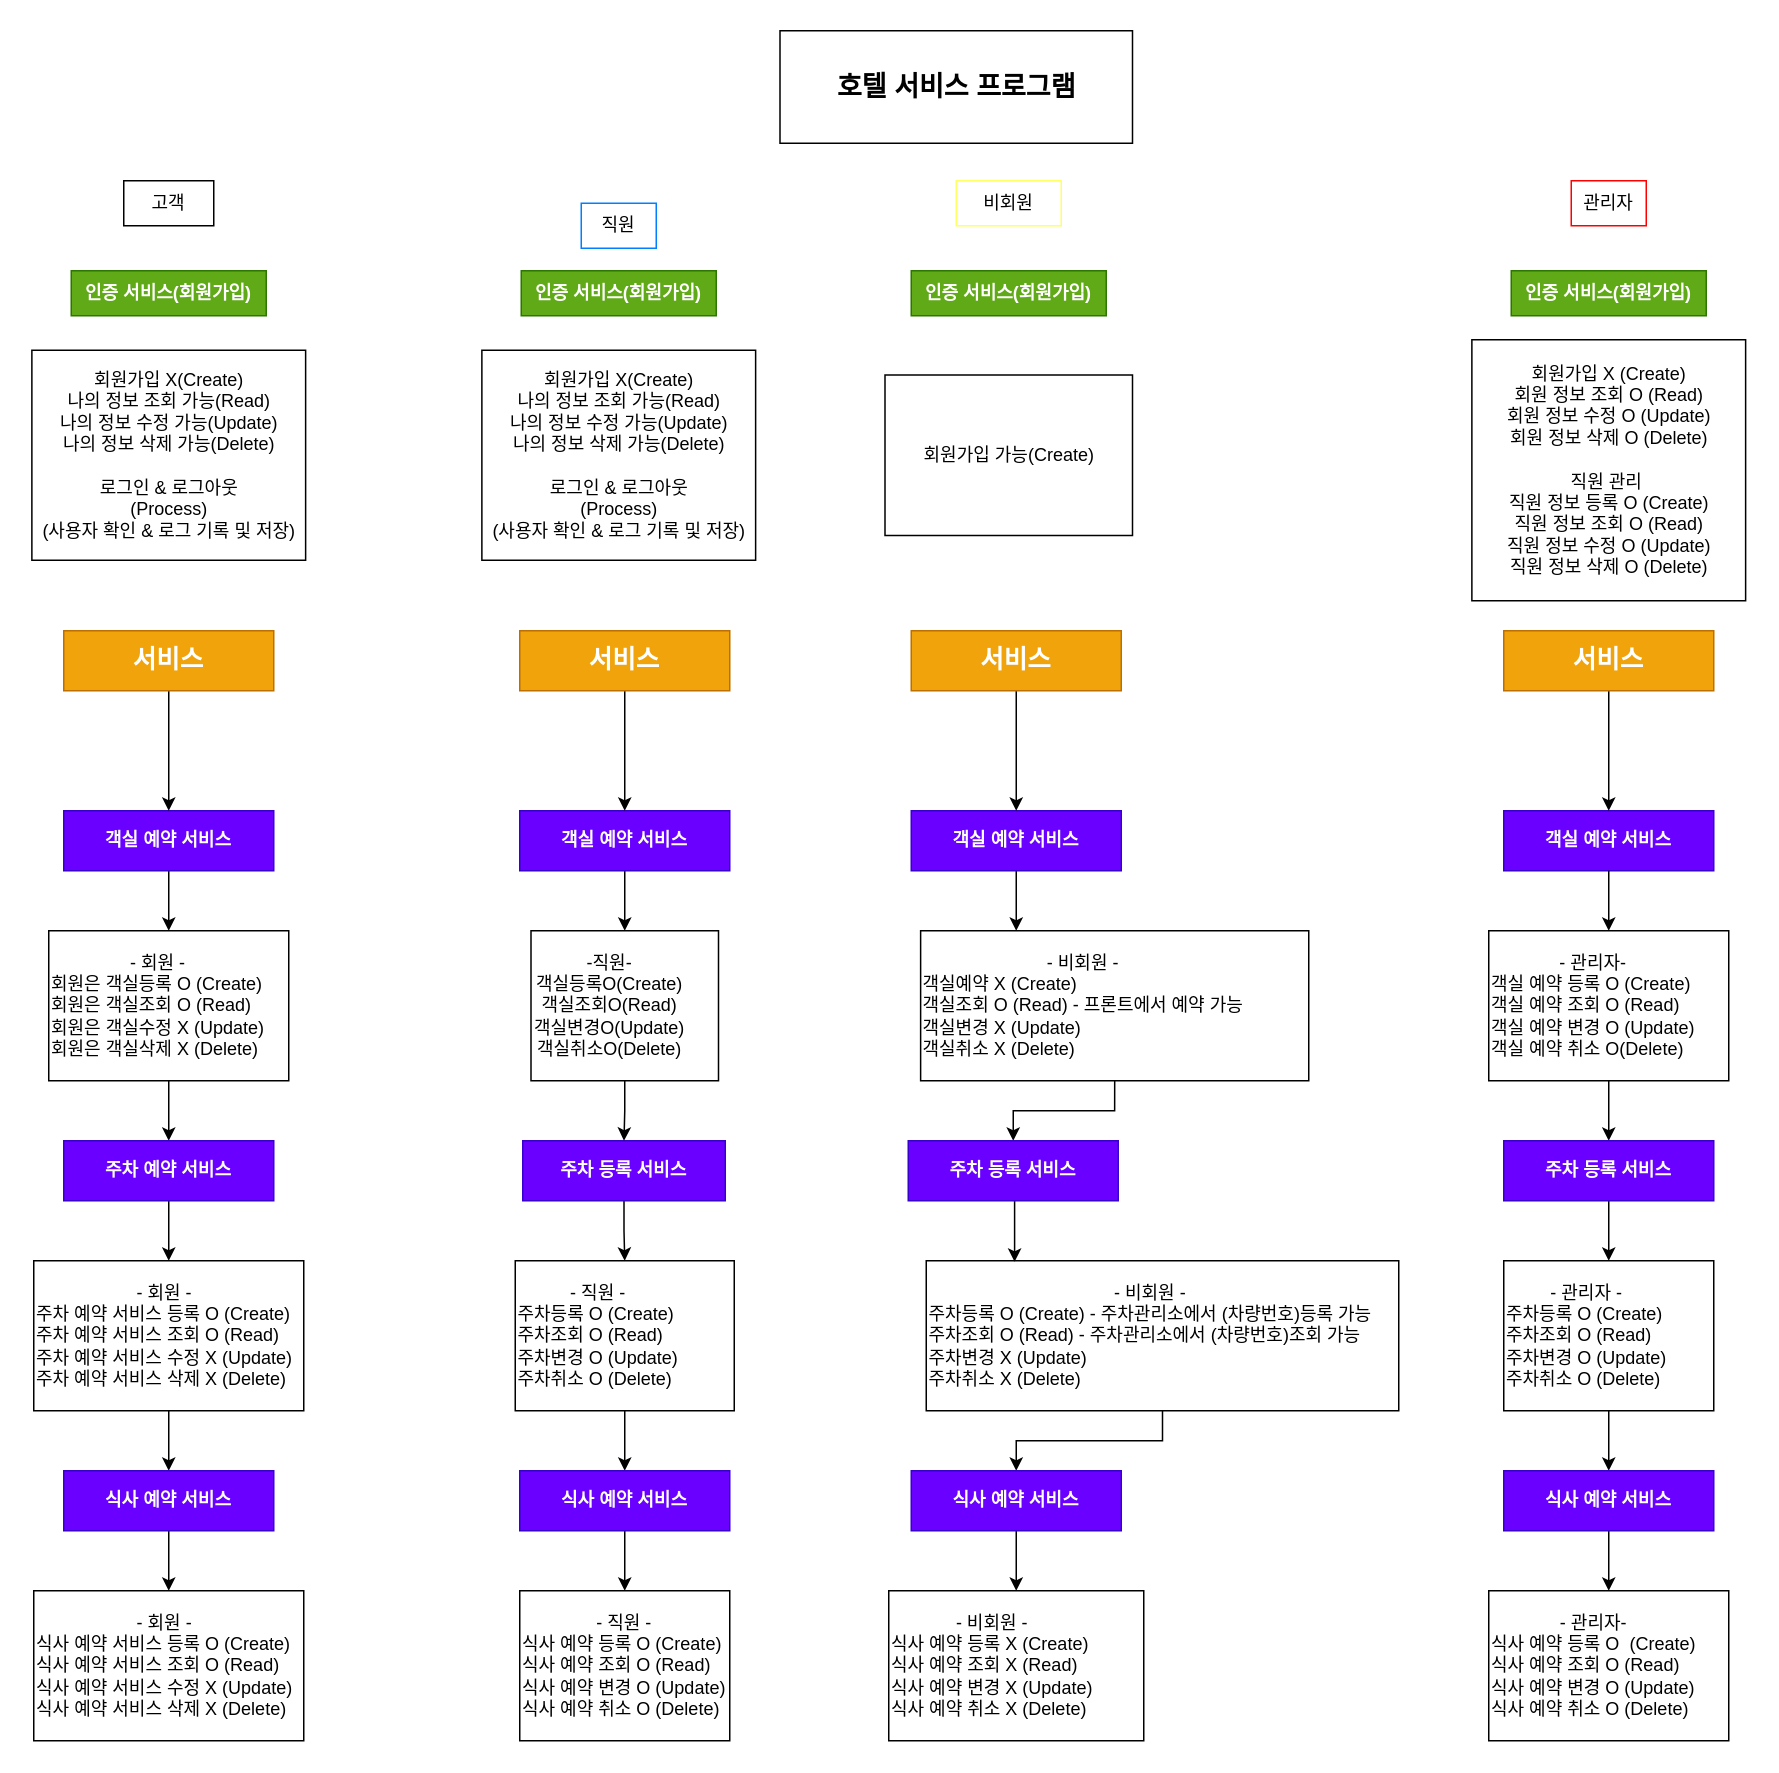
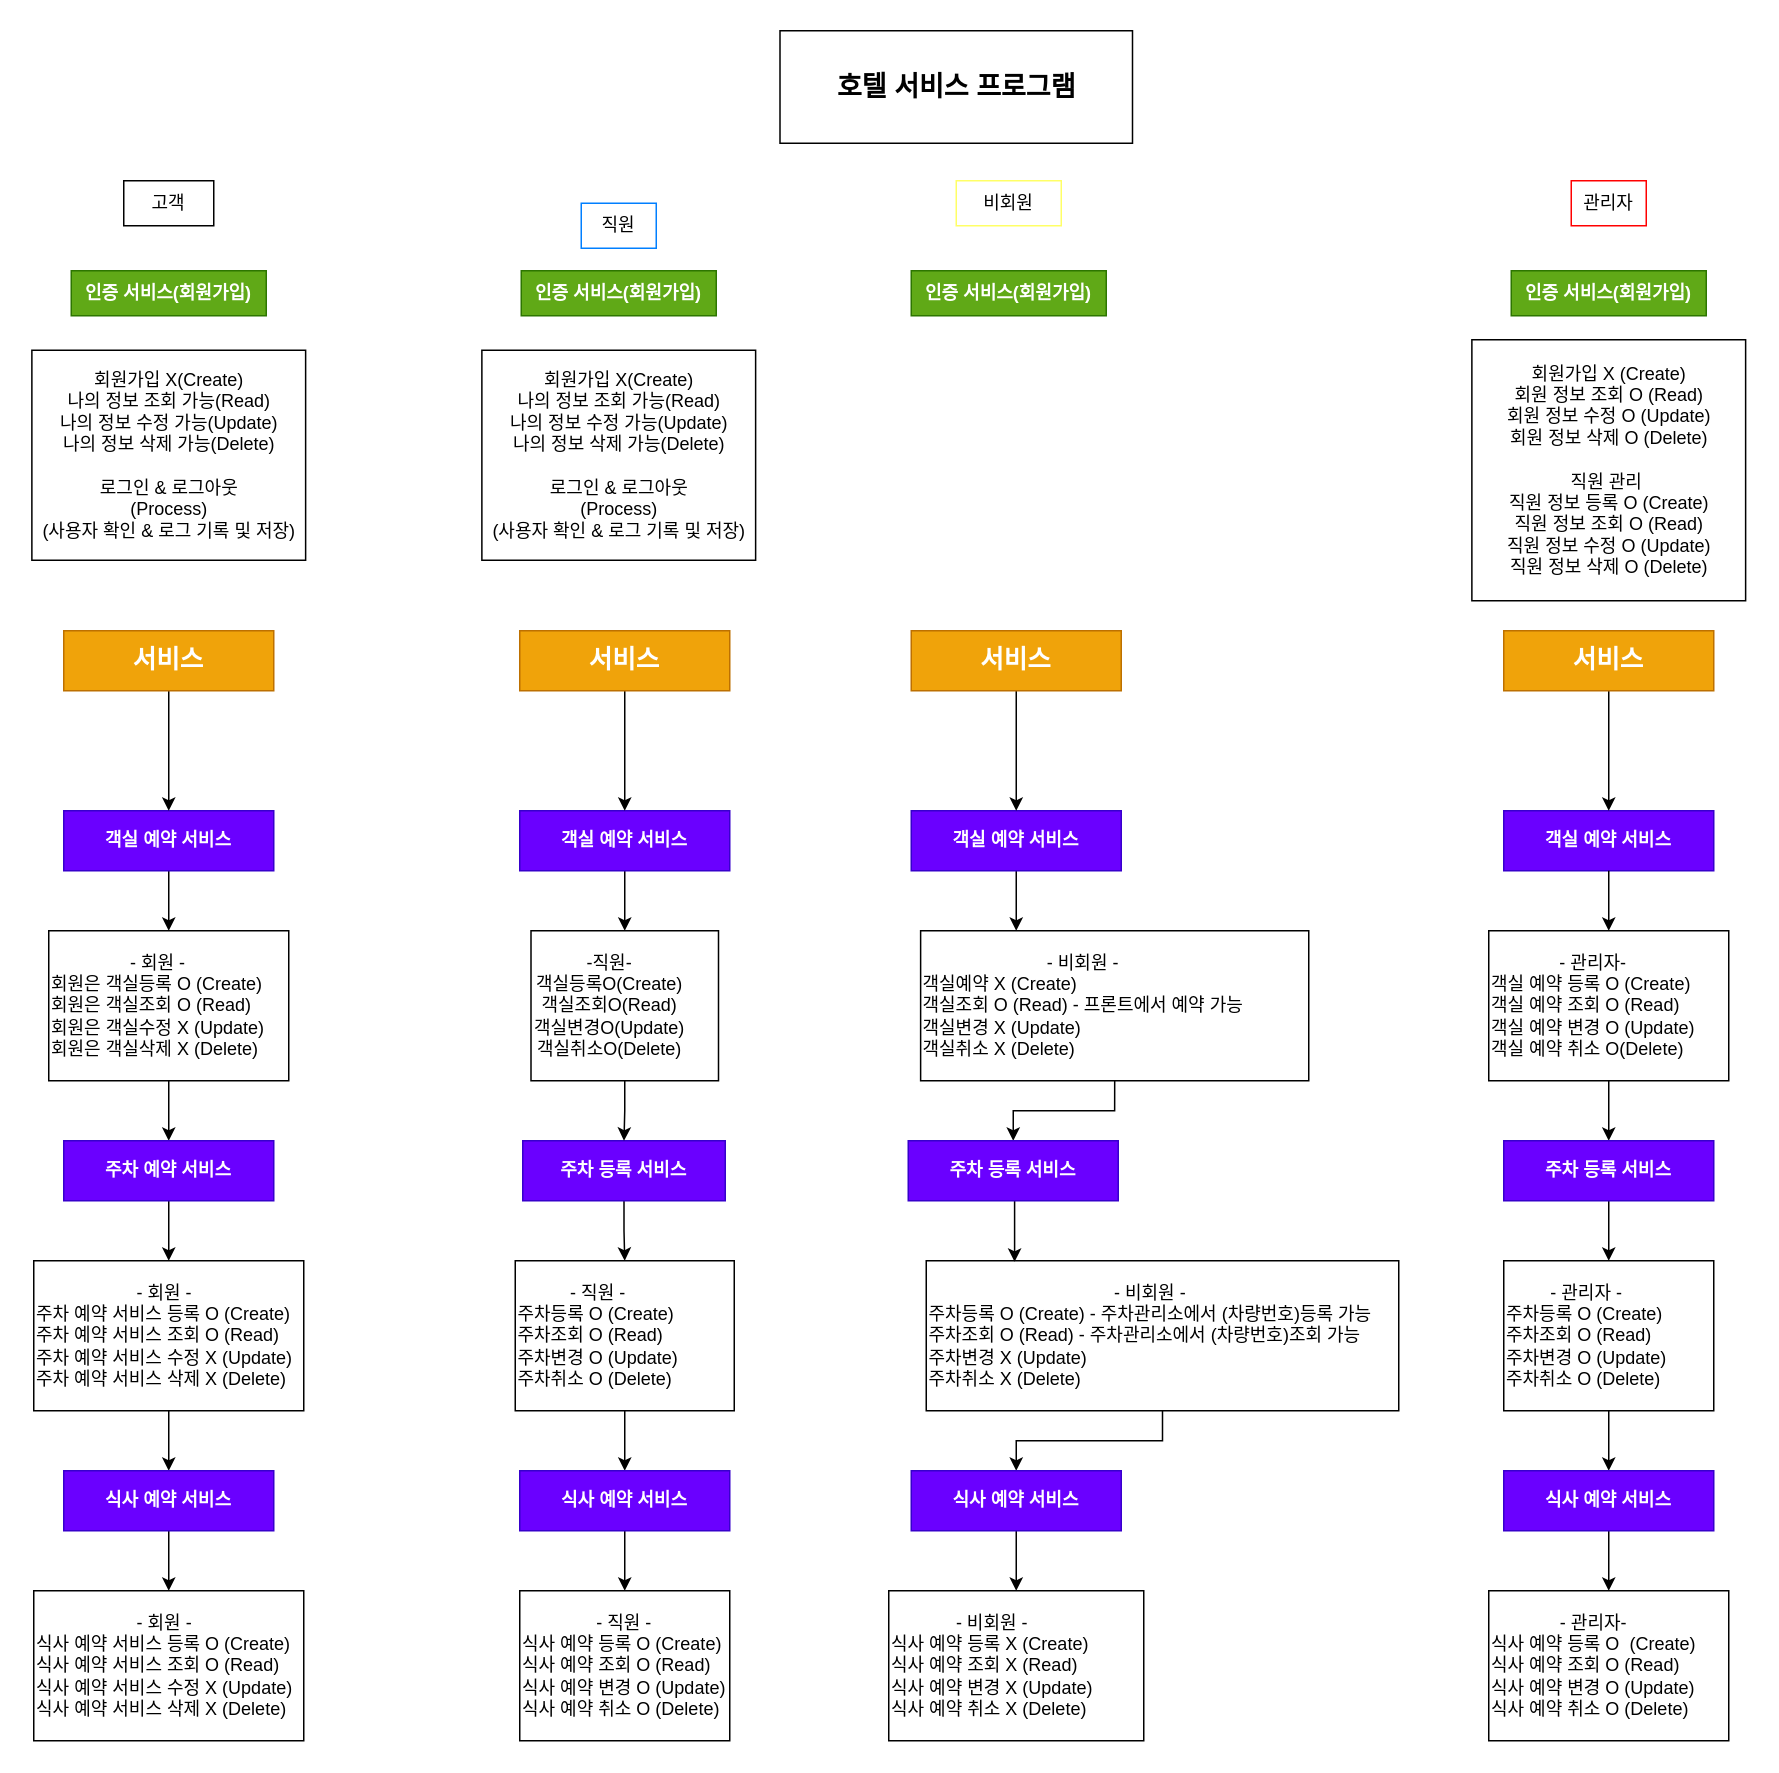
- <mxCell id="12" value="회원가입 가능(Create)" style="text;html=1;align=center;verticalAlign=middle;whiteSpace=wrap;rounded=0;strokeColor=default;" parent="1" vertex="1"><mxGeometry x="589.5" y="249.5" width="165" height="107" as="geometry" /></mxCell>
